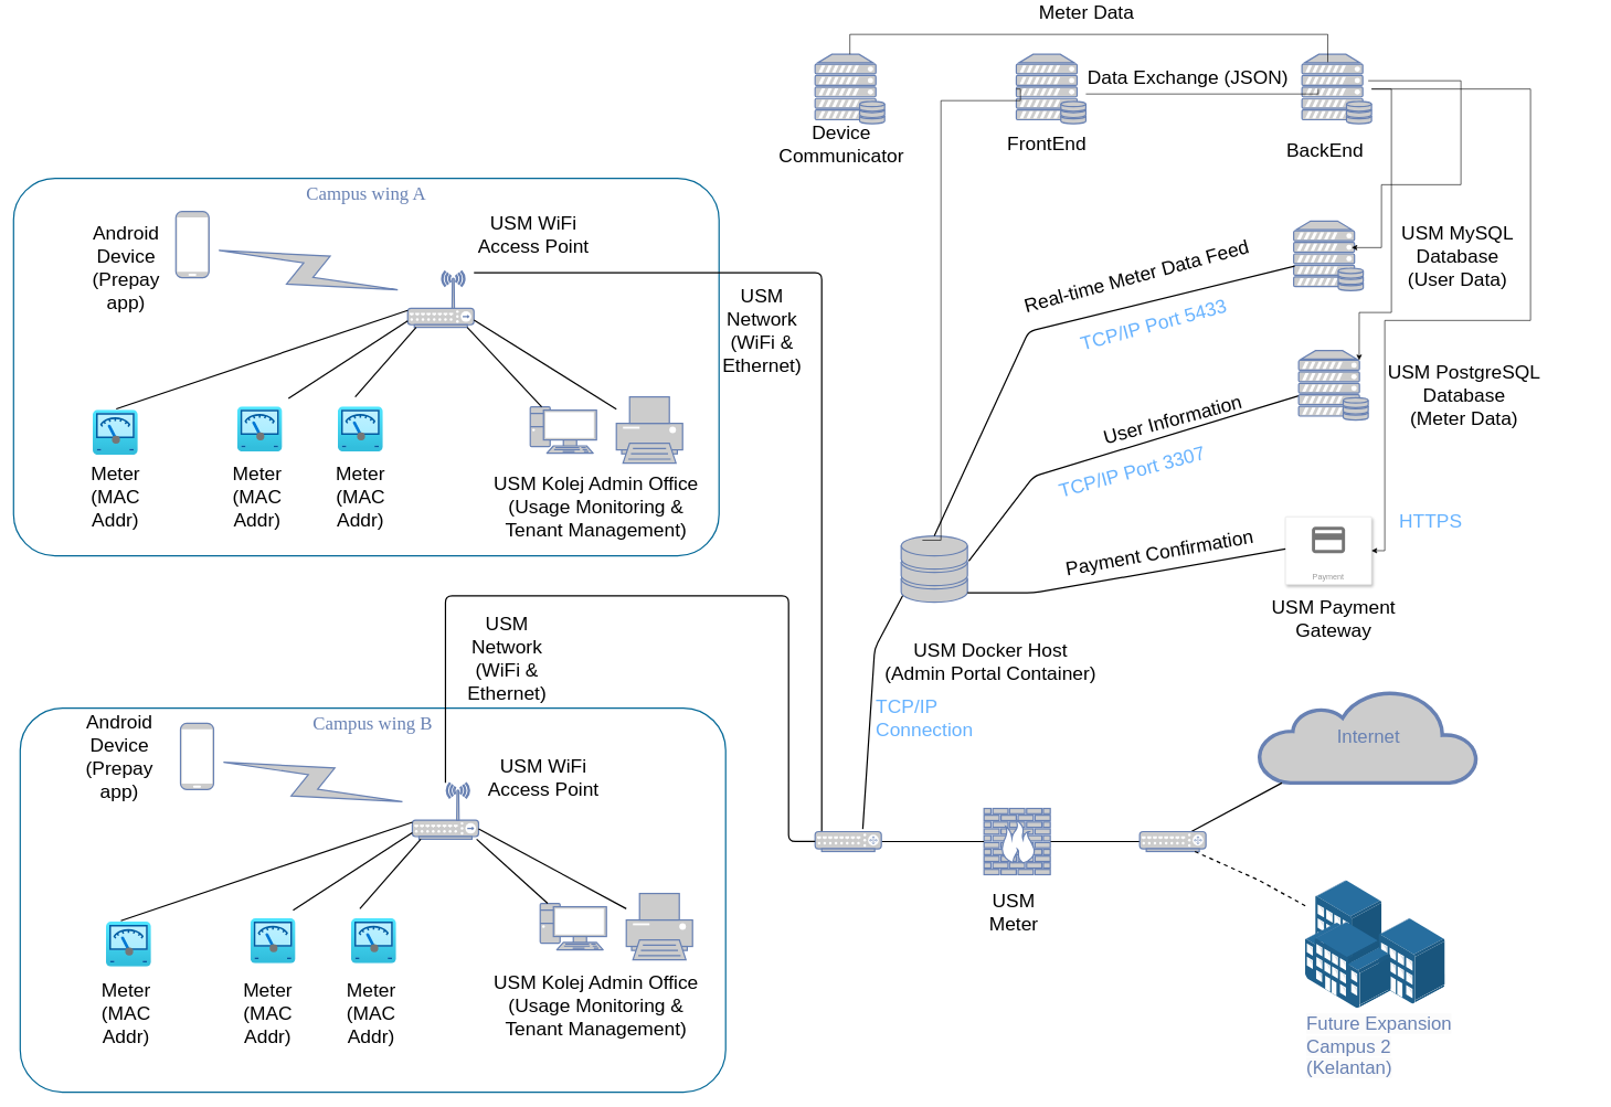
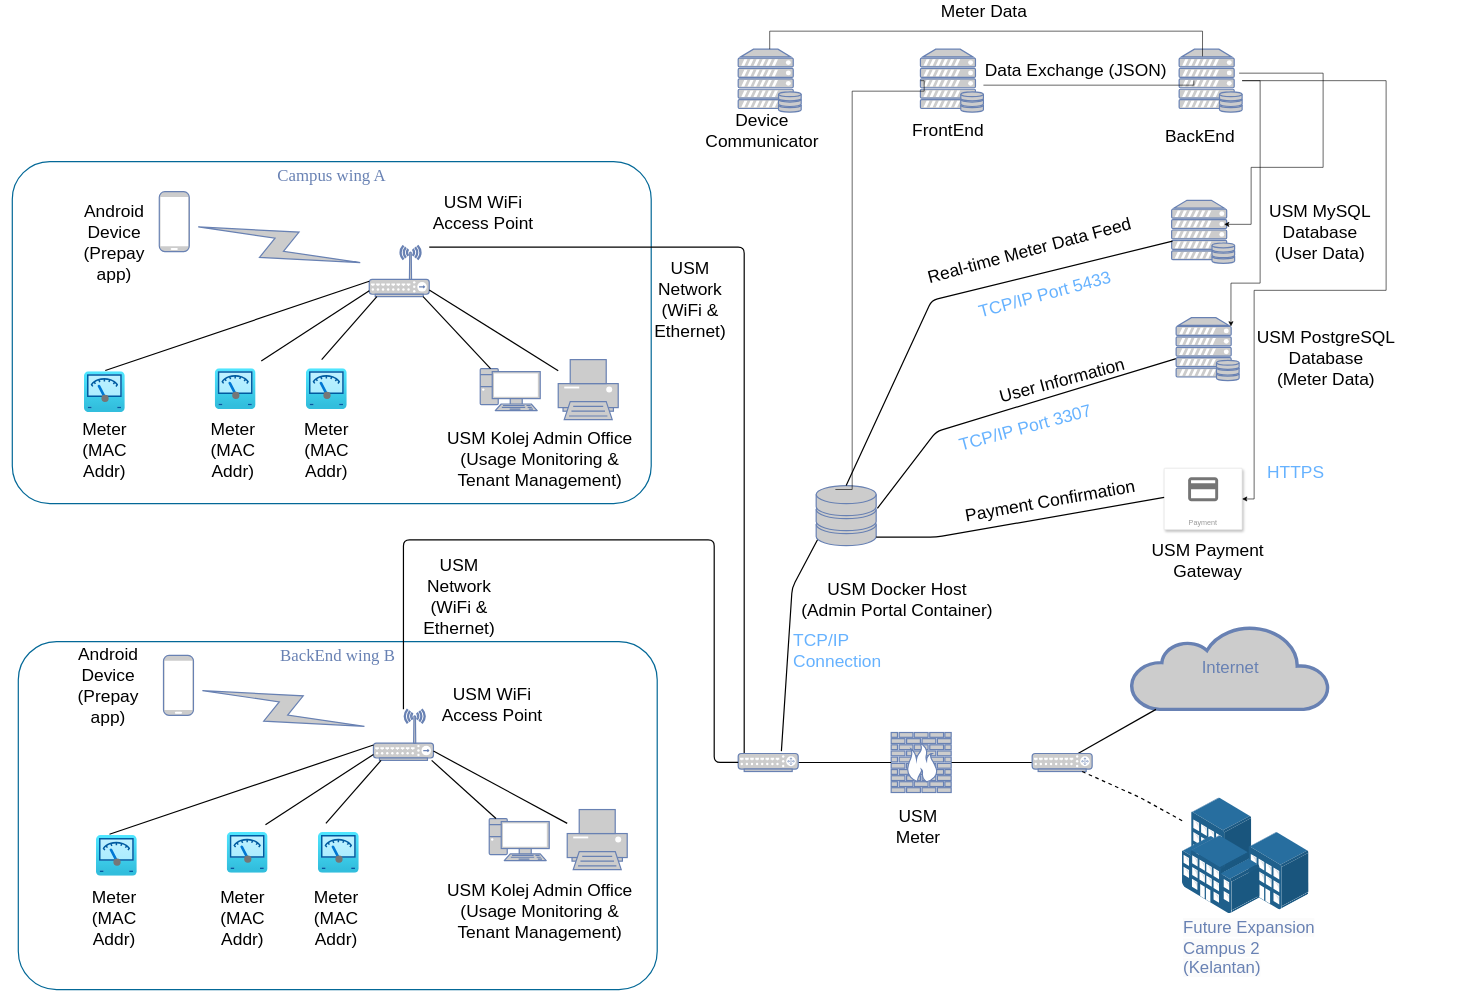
- <mxCell id="2" value="Campus wing B" style="rounded=1;whiteSpace=wrap;html=1;shadow=0;comic=0;strokeColor=#036897;strokeWidth=2;fillColor=none;fontFamily=Verdana;fontSize=28;fontColor=#6881B3;align=center;arcSize=11;verticalAlign=top;" parent="1" vertex="1"><mxGeometry x="30" y="1058.5" width="1065" height="580" as="geometry" /></mxCell>
+ <mxCell id="2" value="BackEnd wing B" style="rounded=1;whiteSpace=wrap;html=1;shadow=0;comic=0;strokeColor=#036897;strokeWidth=2;fillColor=none;fontFamily=Verdana;fontSize=28;fontColor=#6881B3;align=center;arcSize=11;verticalAlign=top;" parent="1" vertex="1"><mxGeometry x="30" y="1058.5" width="1065" height="580" as="geometry" /></mxCell>
- <mxCell id="30" value="Internet" style="html=1;fillColor=#CCCCCC;strokeColor=#6881B3;gradientColor=none;gradientDirection=north;strokeWidth=2;shape=mxgraph.networks.cloud;fontColor=#6881B3;rounded=0;shadow=0;comic=0;align=center;fontSize=28;" parent="1" vertex="1"><mxGeometry x="1900" y="1031.5" width="330" height="140" as="geometry" /></mxCell>
+ <mxCell id="30" value="Internet" style="html=1;fillColor=#CCCCCC;strokeColor=#6881B3;gradientColor=none;gradientDirection=north;strokeWidth=2;shape=mxgraph.networks.cloud;fontColor=#6881B3;rounded=0;shadow=0;comic=0;align=center;fontSize=28;" parent="1" vertex="1"><mxGeometry x="1885" y="1031.5" width="330" height="140" as="geometry" /></mxCell>
